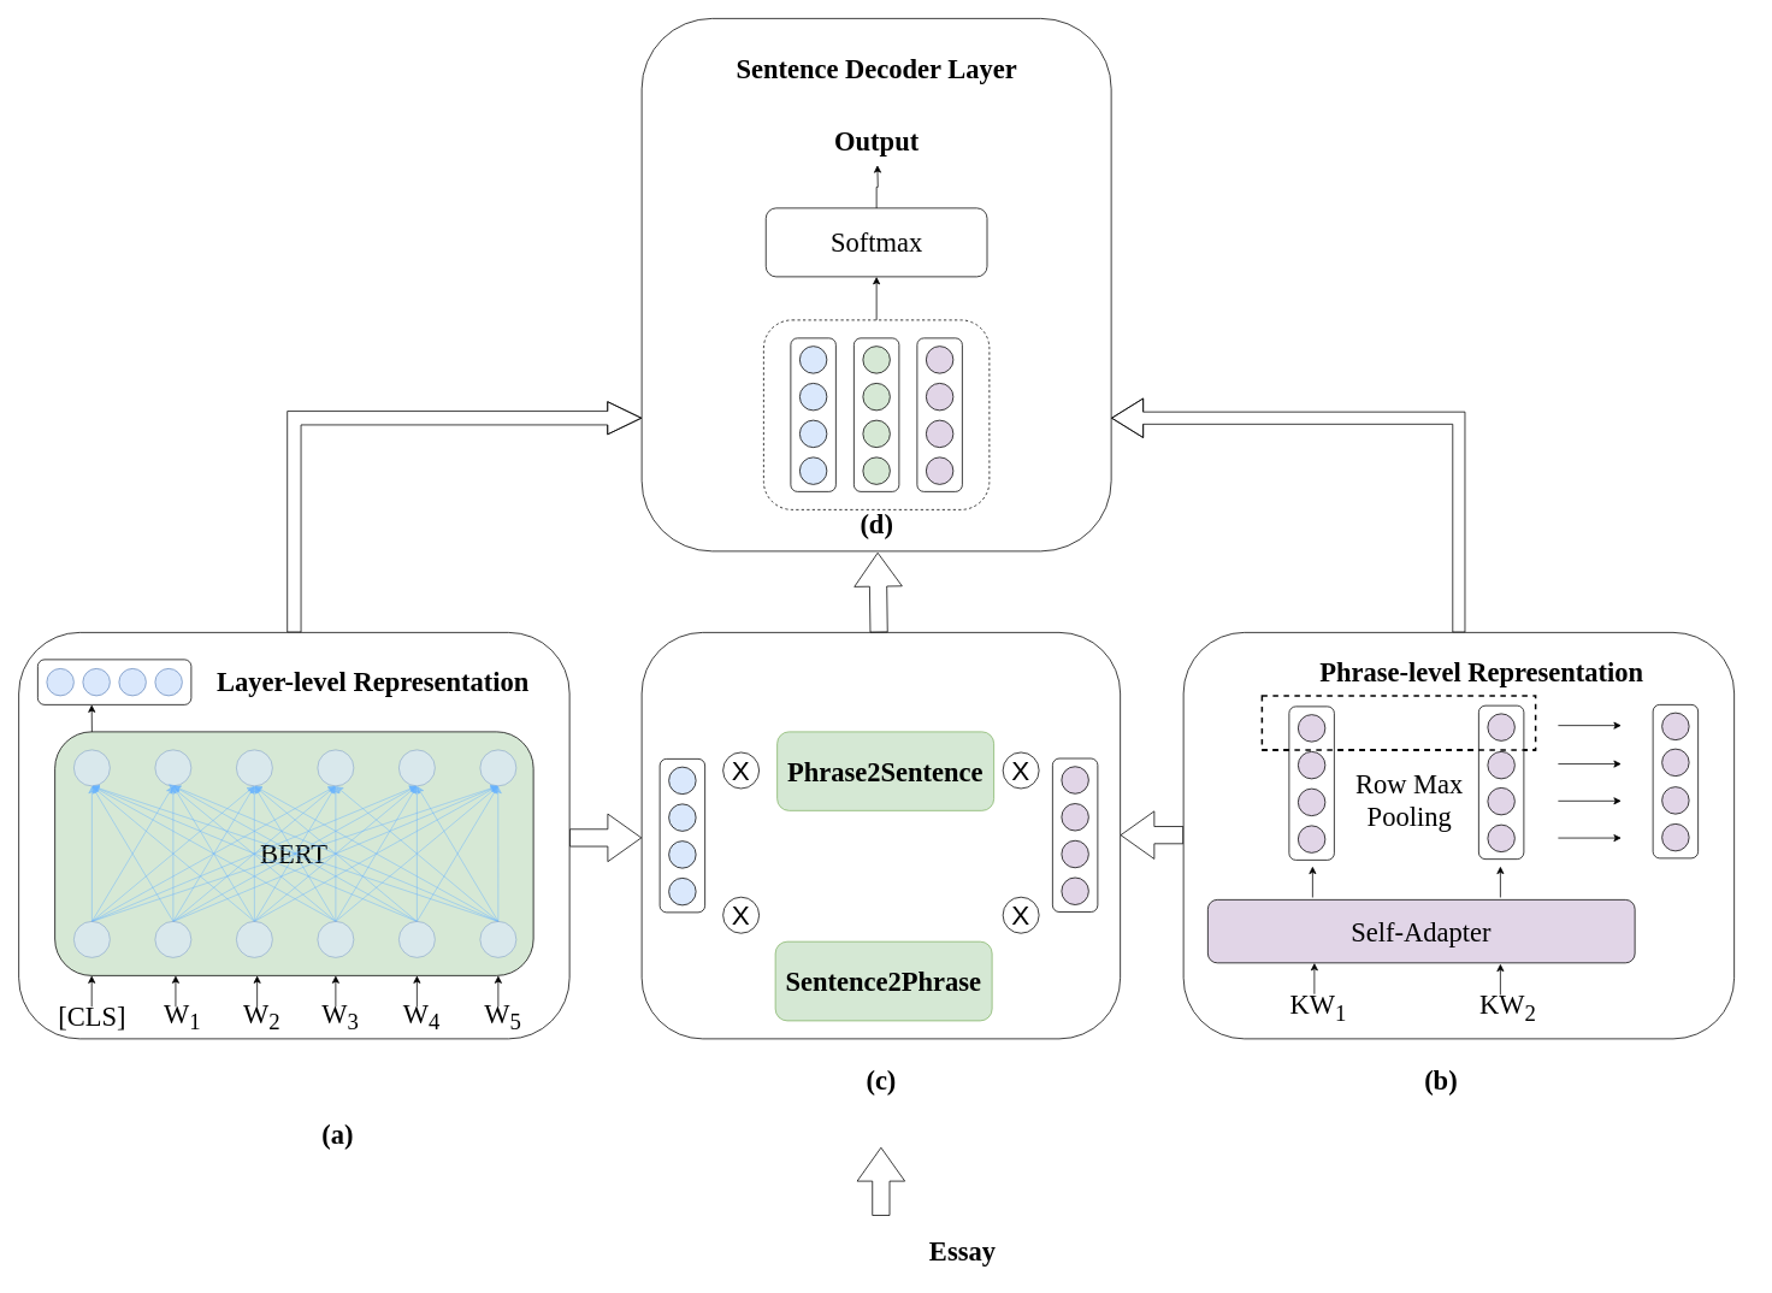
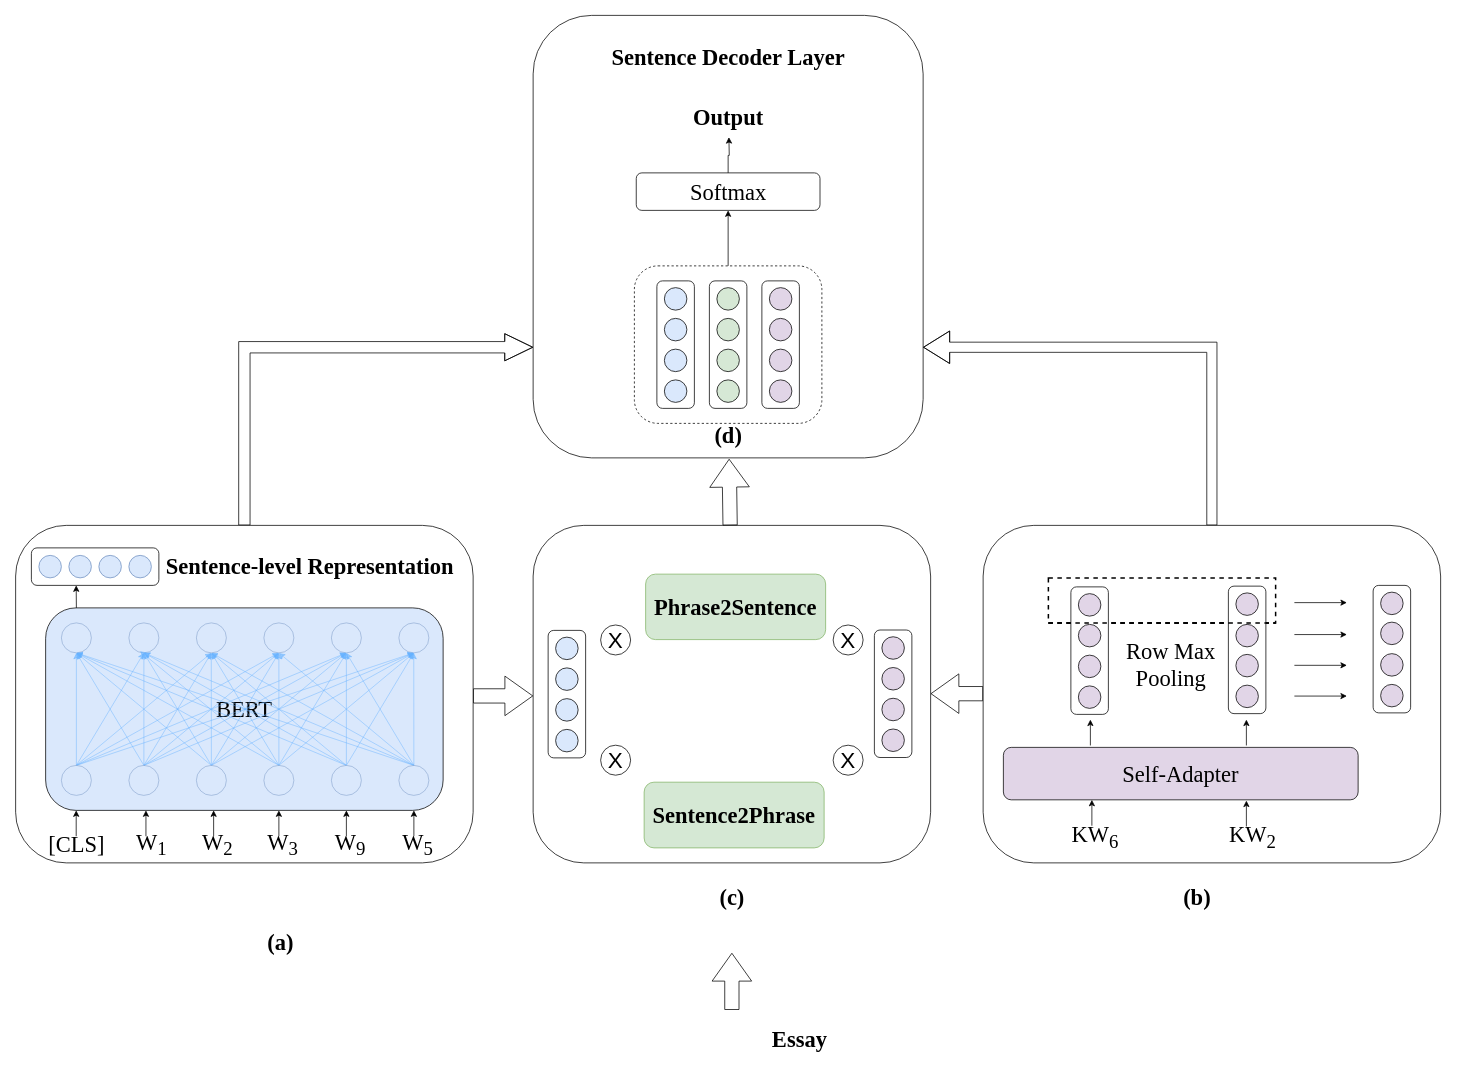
- <mxCell id="4" value="&lt;font face=&quot;Times New Roman&quot; style=&quot;font-size: 30px;&quot;&gt;Softmax&lt;/font&gt;" style="rounded=1;whiteSpace=wrap;html=1;" vertex="1" parent="1"><mxGeometry x="847.5" y="230" width="245" height="76" as="geometry" /></mxCell>
+ <mxCell id="4" value="&lt;font face=&quot;Times New Roman&quot; style=&quot;font-size: 30px;&quot;&gt;Softmax&lt;/font&gt;" style="rounded=1;whiteSpace=wrap;html=1;" vertex="1" parent="1"><mxGeometry x="847.5" y="230" width="245" height="50" as="geometry" /></mxCell>
- <mxCell id="128" value="&lt;font style=&quot;font-size: 30px;&quot; face=&quot;Times New Roman&quot;&gt;&lt;b&gt;Phrase&lt;/b&gt;&lt;/font&gt;&lt;font face=&quot;Times New Roman&quot; style=&quot;font-size: 30px;&quot;&gt;&lt;b&gt;&lt;font style=&quot;font-size: 30px;&quot;&gt;-level&amp;nbsp;&lt;/font&gt;Representation&lt;/b&gt;&lt;/font&gt;" style="text;html=1;align=center;verticalAlign=middle;resizable=0;points=[];autosize=1;strokeColor=none;fillColor=none;container=0;" vertex="1" parent="1"><mxGeometry x="1450" y="719" width="380" height="50" as="geometry" /></mxCell>
- <mxCell id="33" value="&lt;font style=&quot;font-size: 30px;&quot; face=&quot;Times New Roman&quot;&gt;&lt;b&gt;Layer-level Representation&lt;/b&gt;&lt;/font&gt;" style="text;html=1;align=center;verticalAlign=middle;resizable=0;points=[];autosize=1;strokeColor=none;fillColor=none;" vertex="1" parent="1"><mxGeometry x="207" y="729" width="410" height="50" as="geometry" /></mxCell>
+ <mxCell id="33" value="&lt;font style=&quot;font-size: 30px;&quot; face=&quot;Times New Roman&quot;&gt;&lt;b&gt;Sentence-level Representation&lt;/b&gt;&lt;/font&gt;" style="text;html=1;align=center;verticalAlign=middle;resizable=0;points=[];autosize=1;strokeColor=none;fillColor=none;" vertex="1" parent="1"><mxGeometry x="207" y="729" width="410" height="50" as="geometry" /></mxCell>
- <mxCell id="104" value="&lt;b style=&quot;border-color: var(--border-color); font-family: &amp;quot;Times New Roman&amp;quot;; font-size: 30px;&quot;&gt;Phrase2Sentence&lt;/b&gt;" style="rounded=1;whiteSpace=wrap;html=1;fillColor=#d5e8d4;strokeColor=#82b366;" vertex="1" parent="102"><mxGeometry x="70" y="110" width="240" height="87.31" as="geometry" /></mxCell>
+ <mxCell id="104" value="&lt;b style=&quot;border-color: var(--border-color); font-family: &amp;quot;Times New Roman&amp;quot;; font-size: 30px;&quot;&gt;Phrase2Sentence&lt;/b&gt;" style="rounded=1;whiteSpace=wrap;html=1;fillColor=#d5e8d4;strokeColor=#82b366;" vertex="1" parent="102"><mxGeometry x="70" y="65" width="240" height="87.31" as="geometry" /></mxCell>
- <mxCell id="54" value="&lt;div&gt;&lt;span style=&quot;font-size: 30px; font-family: &amp;quot;Times New Roman&amp;quot;; background-color: initial;&quot;&gt;BERT&lt;/span&gt;&lt;br&gt;&lt;/div&gt;" style="rounded=1;whiteSpace=wrap;html=1;fillColor=#d6e8d5;strokeColor=default;" vertex="1" parent="1"><mxGeometry x="60" y="810" width="530" height="270" as="geometry" /></mxCell>
+ <mxCell id="54" value="&lt;div&gt;&lt;span style=&quot;font-size: 30px; font-family: &amp;quot;Times New Roman&amp;quot;; background-color: initial;&quot;&gt;BERT&lt;/span&gt;&lt;br&gt;&lt;/div&gt;" style="rounded=1;whiteSpace=wrap;html=1;fillColor=#dae8fc;strokeColor=default;" vertex="1" parent="1"><mxGeometry x="60" y="810" width="530" height="270" as="geometry" /></mxCell>
- <mxCell id="126" value="&lt;font face=&quot;Times New Roman&quot; style=&quot;font-size: 30px;&quot;&gt;KW&lt;sub&gt;1&lt;/sub&gt;&lt;/font&gt;" style="text;html=1;align=center;verticalAlign=middle;resizable=0;points=[];autosize=1;strokeColor=none;fillColor=none;container=0;" vertex="1" parent="1"><mxGeometry x="1414" y="1089.996" width="90" height="50" as="geometry" /></mxCell>
+ <mxCell id="126" value="&lt;font face=&quot;Times New Roman&quot; style=&quot;font-size: 30px;&quot;&gt;KW&lt;sub&gt;6&lt;/sub&gt;&lt;/font&gt;" style="text;html=1;align=center;verticalAlign=middle;resizable=0;points=[];autosize=1;strokeColor=none;fillColor=none;container=0;" vertex="1" parent="1"><mxGeometry x="1414" y="1089.996" width="90" height="50" as="geometry" /></mxCell>
- <mxCell id="38" value="&lt;font style=&quot;font-size: 30px;&quot; face=&quot;Times New Roman&quot;&gt;W&lt;sub&gt;4&lt;/sub&gt;&lt;/font&gt;" style="text;html=1;align=center;verticalAlign=middle;resizable=0;points=[];autosize=1;strokeColor=none;fillColor=none;" vertex="1" parent="1"><mxGeometry x="436" y="1095" width="60" height="60" as="geometry" /></mxCell>
+ <mxCell id="38" value="&lt;font style=&quot;font-size: 30px;&quot; face=&quot;Times New Roman&quot;&gt;W&lt;sub&gt;9&lt;/sub&gt;&lt;/font&gt;" style="text;html=1;align=center;verticalAlign=middle;resizable=0;points=[];autosize=1;strokeColor=none;fillColor=none;" vertex="1" parent="1"><mxGeometry x="436" y="1095" width="60" height="60" as="geometry" /></mxCell>
